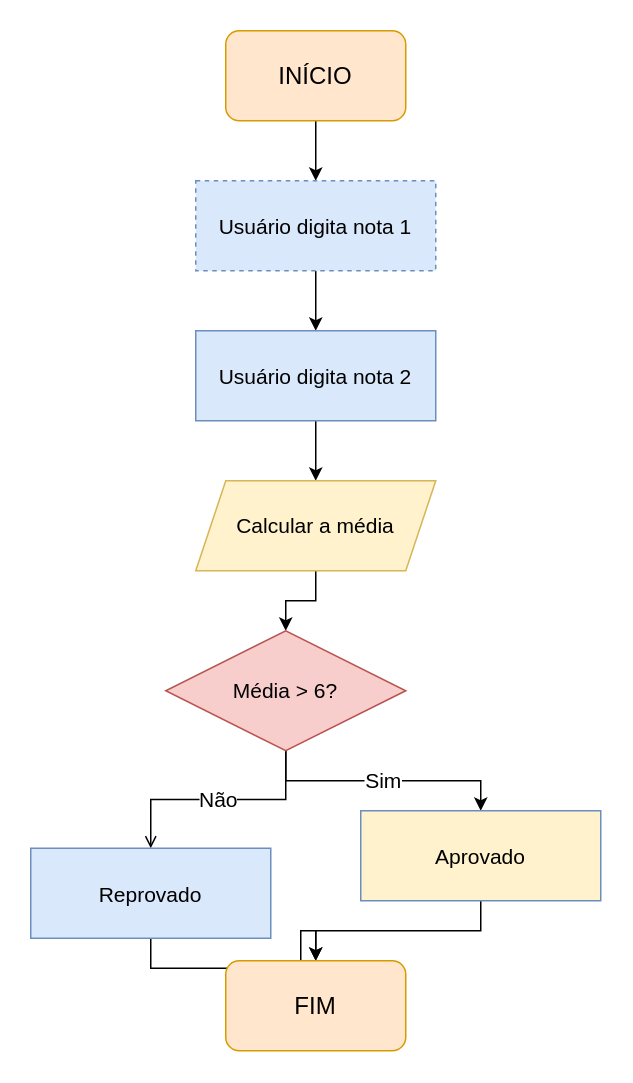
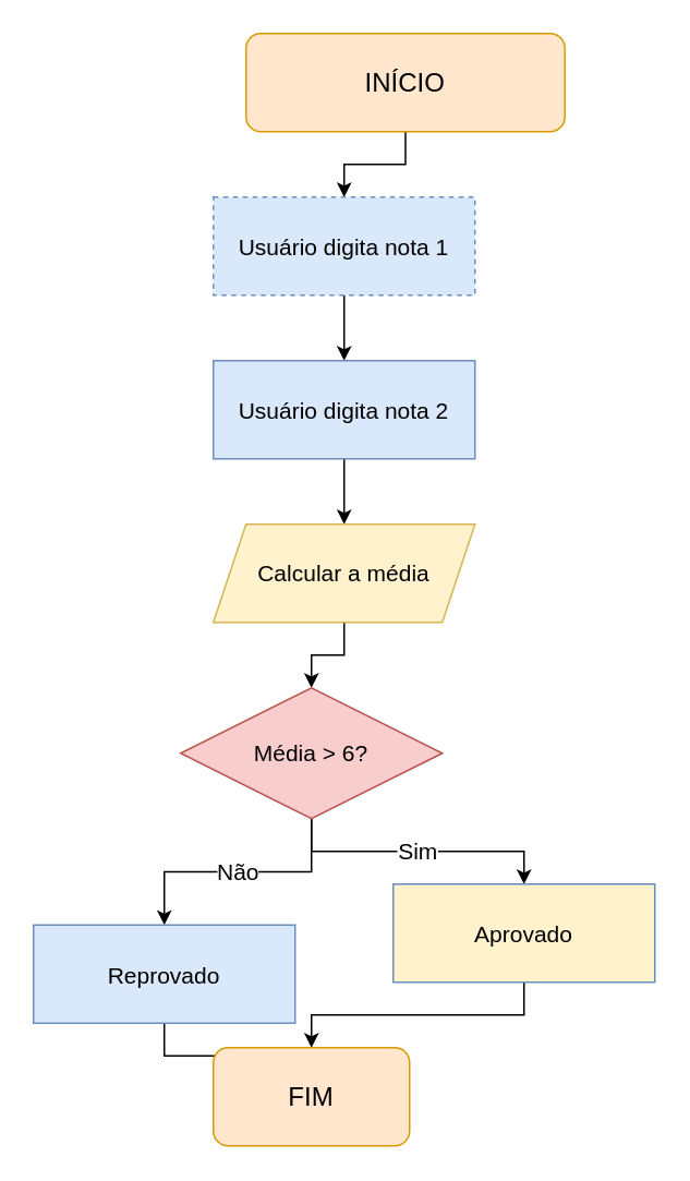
- <mxCell id="3" value="INÍCIO" style="rounded=1;whiteSpace=wrap;html=1;fillColor=#ffe6cc;gradientDirection=north;strokeColor=#d79b00;fontSize=16;" vertex="1" parent="1"><mxGeometry x="150" y="20" width="120" height="60" as="geometry" /></mxCell>
+ <mxCell id="3" value="INÍCIO" style="rounded=1;whiteSpace=wrap;html=1;fillColor=#ffe6cc;gradientDirection=north;strokeColor=#d79b00;fontSize=16;" vertex="1" parent="1"><mxGeometry x="150" y="20" width="195" height="60" as="geometry" /></mxCell>
- <mxCell id="10" value="Não" style="edgeStyle=orthogonalEdgeStyle;rounded=0;orthogonalLoop=1;jettySize=auto;html=1;entryX=0.5;entryY=0;entryDx=0;entryDy=0;fontSize=14;endArrow=open;" edge="1" parent="1" source="12" target="14"><mxGeometry relative="1" as="geometry" /></mxCell>
+ <mxCell id="10" value="Não" style="edgeStyle=orthogonalEdgeStyle;rounded=0;orthogonalLoop=1;jettySize=auto;html=1;entryX=0.5;entryY=0;entryDx=0;entryDy=0;fontSize=14;" edge="1" parent="1" source="12" target="14"><mxGeometry relative="1" as="geometry" /></mxCell>
- <mxCell id="17" value="FIM" style="rounded=1;whiteSpace=wrap;html=1;fillColor=#ffe6cc;gradientDirection=north;strokeColor=#d79b00;fontSize=16;" vertex="1" parent="1"><mxGeometry x="150" y="640" width="120" height="60" as="geometry" /></mxCell>
+ <mxCell id="17" value="FIM" style="rounded=1;whiteSpace=wrap;html=1;fillColor=#ffe6cc;gradientDirection=north;strokeColor=#d79b00;fontSize=16;" vertex="1" parent="1"><mxGeometry x="130" y="640" width="120" height="60" as="geometry" /></mxCell>
